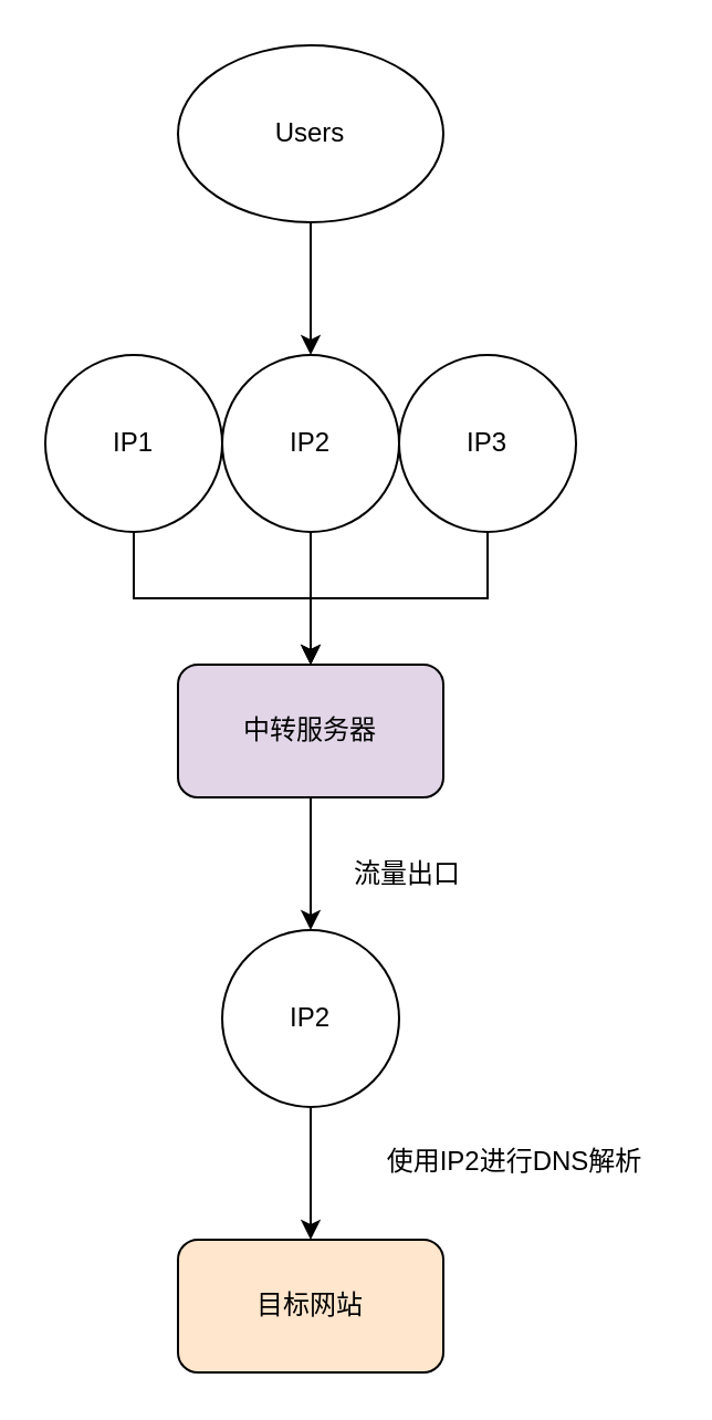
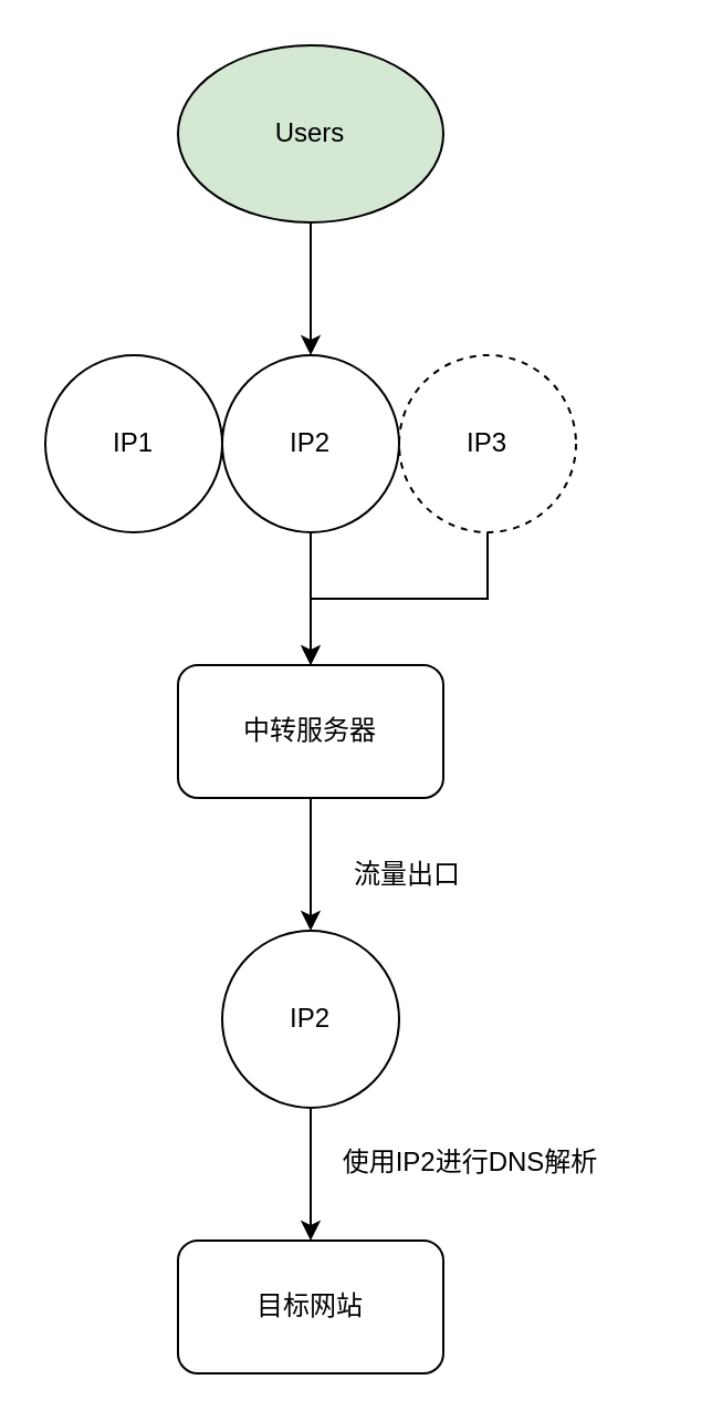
- <mxCell id="11" value="Users" style="ellipse;whiteSpace=wrap;html=1;" vertex="1" parent="1"><mxGeometry x="80" y="20" width="120" height="80" as="geometry" /></mxCell>
+ <mxCell id="11" value="Users" style="ellipse;whiteSpace=wrap;html=1;fillColor=#d5e8d4;" vertex="1" parent="1"><mxGeometry x="80" y="20" width="120" height="80" as="geometry" /></mxCell>
- <mxCell id="3" value="IP3" style="ellipse;whiteSpace=wrap;html=1;aspect=fixed;" vertex="1" parent="1"><mxGeometry x="180" y="160" width="80" height="80" as="geometry" /></mxCell>
+ <mxCell id="3" value="IP3" style="ellipse;whiteSpace=wrap;html=1;aspect=fixed;dashed=1;" vertex="1" parent="1"><mxGeometry x="180" y="160" width="80" height="80" as="geometry" /></mxCell>
- <mxCell id="6" style="edgeStyle=orthogonalEdgeStyle;rounded=0;orthogonalLoop=1;jettySize=auto;html=1;exitX=0.5;exitY=1;exitDx=0;exitDy=0;entryX=0.5;entryY=0;entryDx=0;entryDy=0;" edge="1" parent="1" source="7" target="9"><mxGeometry relative="1" as="geometry" /></mxCell>
- <mxCell id="9" value="中转服务器" style="rounded=1;whiteSpace=wrap;html=1;fillColor=#e1d5e7;" vertex="1" parent="1"><mxGeometry x="80" y="300" width="120" height="60" as="geometry" /></mxCell>
+ <mxCell id="9" value="中转服务器" style="rounded=1;whiteSpace=wrap;html=1;" vertex="1" parent="1"><mxGeometry x="80" y="300" width="120" height="60" as="geometry" /></mxCell>
- <mxCell id="16" value="使用IP2进行DNS解析" style="text;html=1;strokeColor=none;fillColor=none;align=center;verticalAlign=middle;whiteSpace=wrap;rounded=0;" vertex="1" parent="1"><mxGeometry x="165" y="510" width="135" height="30" as="geometry" /></mxCell>
+ <mxCell id="16" value="使用IP2进行DNS解析" style="text;html=1;strokeColor=none;fillColor=none;align=center;verticalAlign=middle;whiteSpace=wrap;rounded=0;" vertex="1" parent="1"><mxGeometry x="145" y="510" width="135" height="30" as="geometry" /></mxCell>
- <mxCell id="12" value="目标网站" style="rounded=1;whiteSpace=wrap;html=1;fillColor=#ffe6cc;" vertex="1" parent="1"><mxGeometry x="80" y="560" width="120" height="60" as="geometry" /></mxCell>
+ <mxCell id="12" value="目标网站" style="rounded=1;whiteSpace=wrap;html=1;" vertex="1" parent="1"><mxGeometry x="80" y="560" width="120" height="60" as="geometry" /></mxCell>
